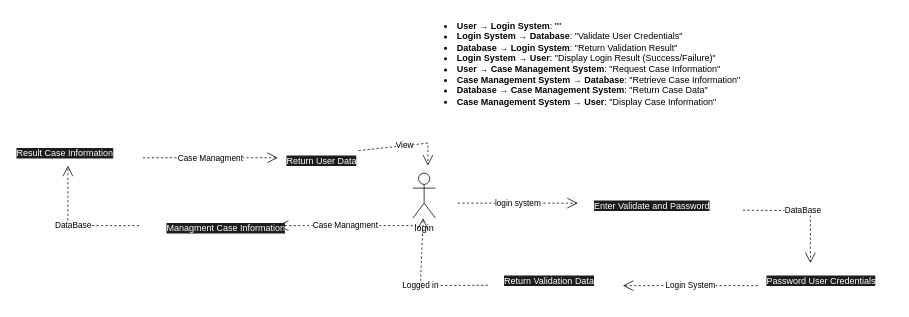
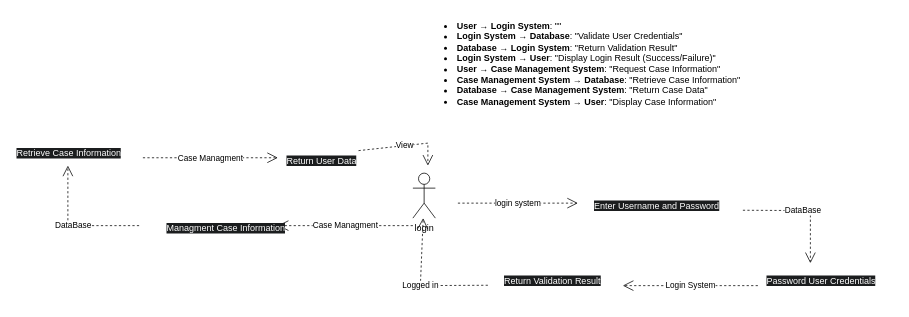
- <mxCell id="14" value="&lt;span style=&quot;color: rgb(255, 255, 255); font-family: Helvetica; font-size: 12px; font-style: normal; font-variant-ligatures: normal; font-variant-caps: normal; font-weight: 400; letter-spacing: normal; orphans: 2; text-align: left; text-indent: 0px; text-transform: none; widows: 2; word-spacing: 0px; -webkit-text-stroke-width: 0px; white-space: normal; background-color: rgb(27, 29, 30); text-decoration-thickness: initial; text-decoration-style: initial; text-decoration-color: initial; display: inline !important; float: none;&quot;&gt;Result Case Information&lt;/span&gt;" style="text;whiteSpace=wrap;html=1;" vertex="1" parent="1"><mxGeometry x="20" y="190" width="170" height="40" as="geometry" /></mxCell>
+ <mxCell id="14" value="&lt;span style=&quot;color: rgb(255, 255, 255); font-family: Helvetica; font-size: 12px; font-style: normal; font-variant-ligatures: normal; font-variant-caps: normal; font-weight: 400; letter-spacing: normal; orphans: 2; text-align: left; text-indent: 0px; text-transform: none; widows: 2; word-spacing: 0px; -webkit-text-stroke-width: 0px; white-space: normal; background-color: rgb(27, 29, 30); text-decoration-thickness: initial; text-decoration-style: initial; text-decoration-color: initial; display: inline !important; float: none;&quot;&gt;Retrieve Case Information&lt;/span&gt;" style="text;whiteSpace=wrap;html=1;" vertex="1" parent="1"><mxGeometry x="20" y="190" width="170" height="40" as="geometry" /></mxCell>
- <mxCell id="5" value="&lt;span style=&quot;color: rgb(255, 255, 255); font-family: Helvetica; font-size: 12px; font-style: normal; font-variant-ligatures: normal; font-variant-caps: normal; font-weight: 400; letter-spacing: normal; orphans: 2; text-align: left; text-indent: 0px; text-transform: none; widows: 2; word-spacing: 0px; -webkit-text-stroke-width: 0px; white-space: normal; background-color: rgb(27, 29, 30); text-decoration-thickness: initial; text-decoration-style: initial; text-decoration-color: initial; display: inline !important; float: none;&quot;&gt;Enter Validate and Password&lt;/span&gt;" style="text;whiteSpace=wrap;html=1;" vertex="1" parent="1"><mxGeometry x="790" y="260" width="200" height="40" as="geometry" /></mxCell>
+ <mxCell id="5" value="&lt;span style=&quot;color: rgb(255, 255, 255); font-family: Helvetica; font-size: 12px; font-style: normal; font-variant-ligatures: normal; font-variant-caps: normal; font-weight: 400; letter-spacing: normal; orphans: 2; text-align: left; text-indent: 0px; text-transform: none; widows: 2; word-spacing: 0px; -webkit-text-stroke-width: 0px; white-space: normal; background-color: rgb(27, 29, 30); text-decoration-thickness: initial; text-decoration-style: initial; text-decoration-color: initial; display: inline !important; float: none;&quot;&gt;Enter Username and Password&lt;/span&gt;" style="text;whiteSpace=wrap;html=1;" vertex="1" parent="1"><mxGeometry x="790" y="260" width="200" height="40" as="geometry" /></mxCell>
- <mxCell id="9" value="&lt;span style=&quot;color: rgb(255, 255, 255); font-family: Helvetica; font-size: 12px; font-style: normal; font-variant-ligatures: normal; font-variant-caps: normal; font-weight: 400; letter-spacing: normal; orphans: 2; text-align: left; text-indent: 0px; text-transform: none; widows: 2; word-spacing: 0px; -webkit-text-stroke-width: 0px; white-space: normal; background-color: rgb(27, 29, 30); text-decoration-thickness: initial; text-decoration-style: initial; text-decoration-color: initial; display: inline !important; float: none;&quot;&gt;Return Validation Data&lt;/span&gt;" style="text;whiteSpace=wrap;html=1;" vertex="1" parent="1"><mxGeometry x="670" y="360" width="160" height="40" as="geometry" /></mxCell>
+ <mxCell id="9" value="&lt;span style=&quot;color: rgb(255, 255, 255); font-family: Helvetica; font-size: 12px; font-style: normal; font-variant-ligatures: normal; font-variant-caps: normal; font-weight: 400; letter-spacing: normal; orphans: 2; text-align: left; text-indent: 0px; text-transform: none; widows: 2; word-spacing: 0px; -webkit-text-stroke-width: 0px; white-space: normal; background-color: rgb(27, 29, 30); text-decoration-thickness: initial; text-decoration-style: initial; text-decoration-color: initial; display: inline !important; float: none;&quot;&gt;Return Validation Result&lt;/span&gt;" style="text;whiteSpace=wrap;html=1;" vertex="1" parent="1"><mxGeometry x="670" y="360" width="160" height="40" as="geometry" /></mxCell>
